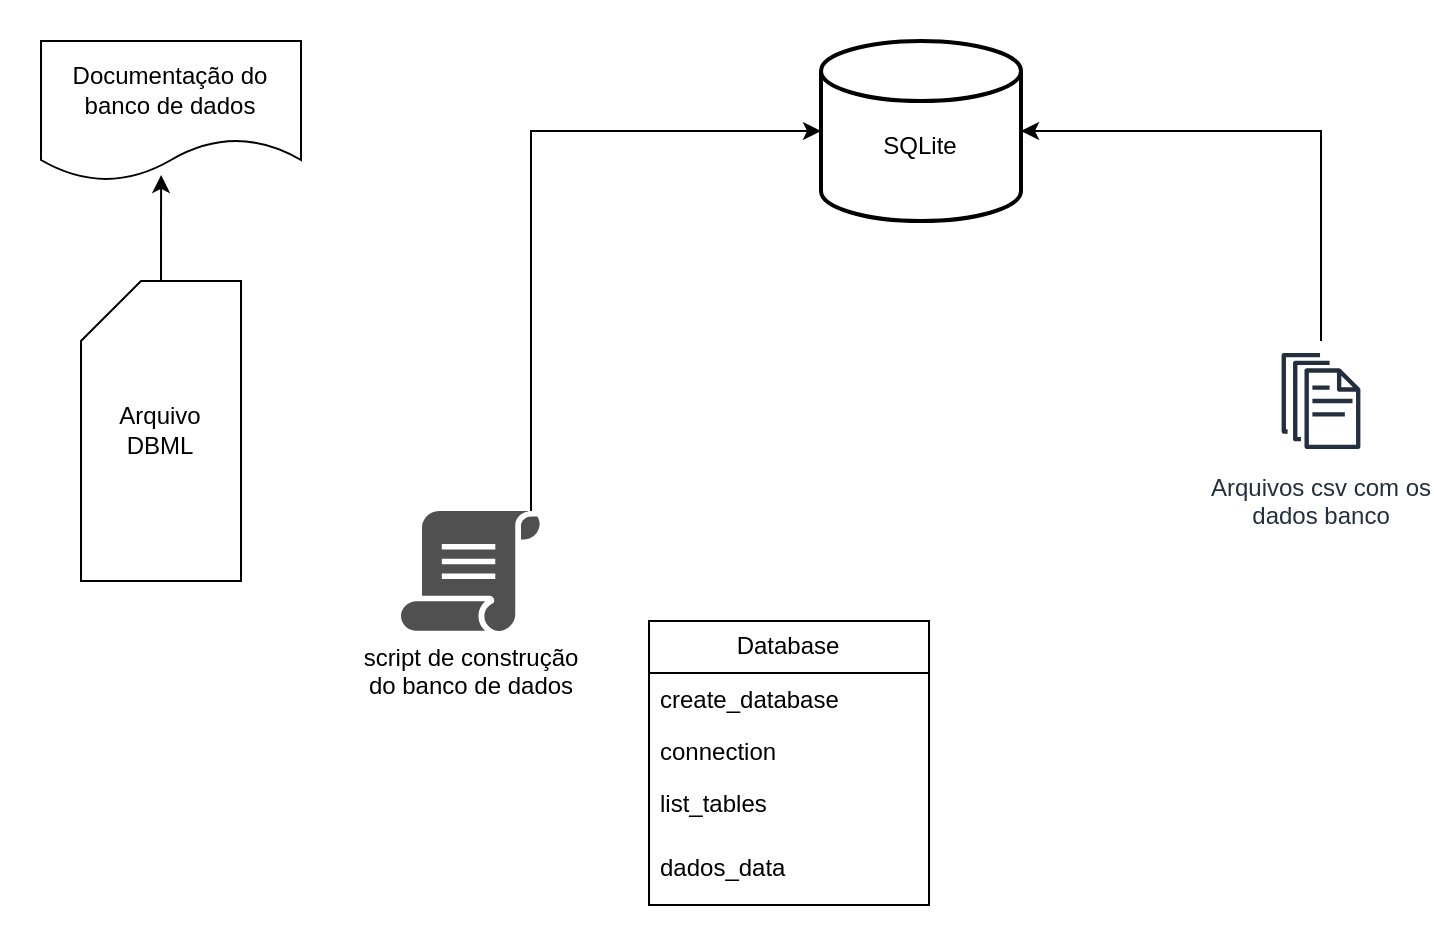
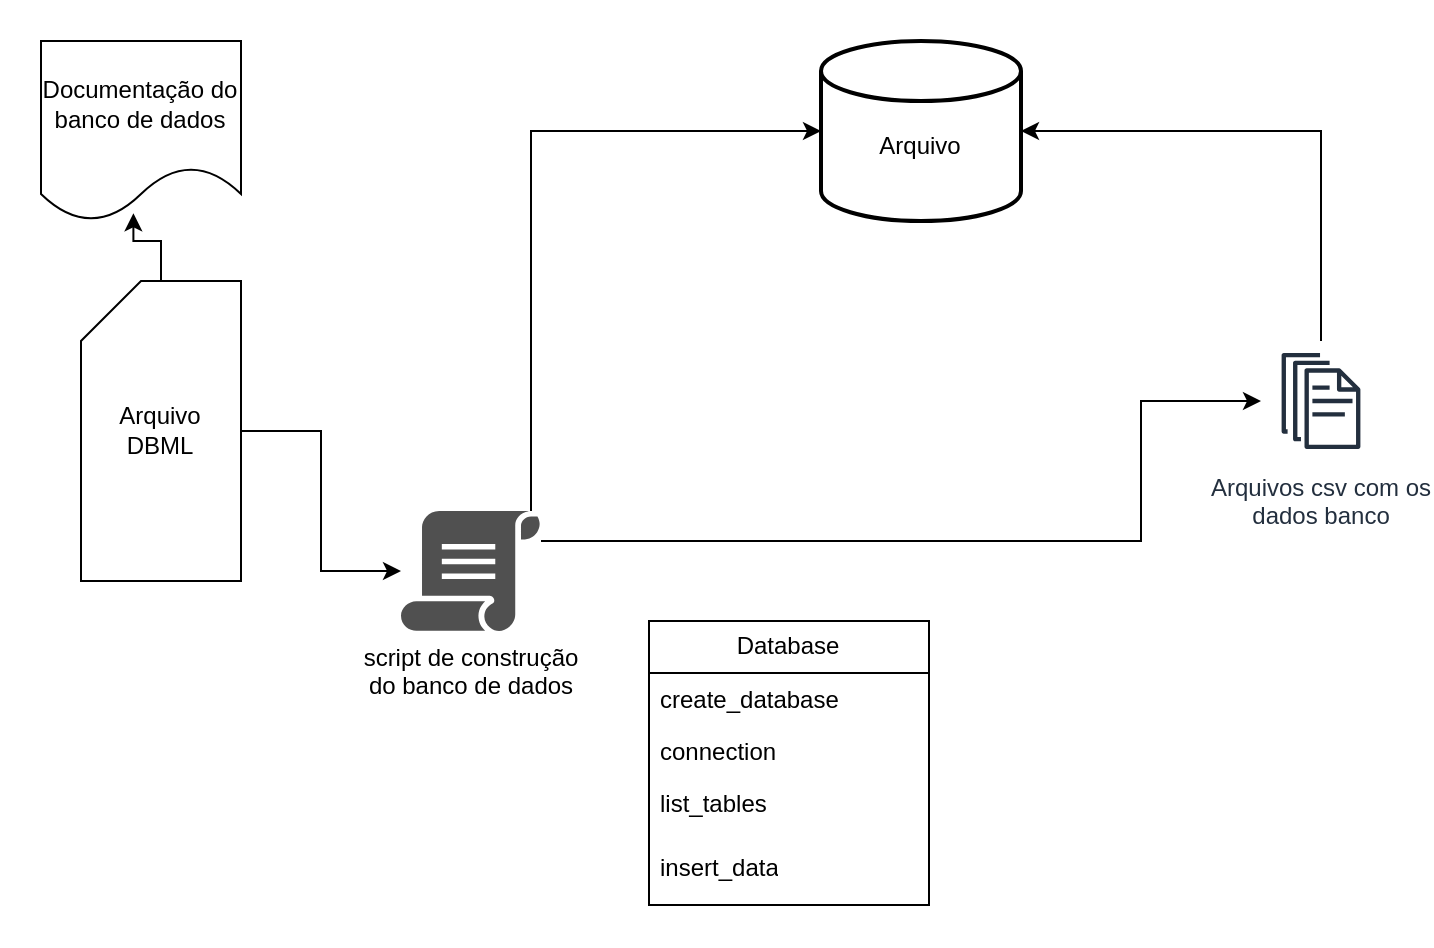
- <mxCell id="9" value="Documentação do banco de dados" style="shape=document;whiteSpace=wrap;html=1;boundedLbl=1;" vertex="1" parent="1"><mxGeometry x="20" y="20" width="130" height="70" as="geometry" /></mxCell>
+ <mxCell id="9" value="Documentação do banco de dados" style="shape=document;whiteSpace=wrap;html=1;boundedLbl=1;" vertex="1" parent="1"><mxGeometry x="20" y="20" width="100" height="90" as="geometry" /></mxCell>
- <mxCell id="5" value="&lt;br&gt;SQLite" style="strokeWidth=2;html=1;shape=mxgraph.flowchart.database;whiteSpace=wrap;" vertex="1" parent="1"><mxGeometry x="410" y="20" width="100" height="90" as="geometry" /></mxCell>
+ <mxCell id="5" value="&lt;br&gt;Arquivo" style="strokeWidth=2;html=1;shape=mxgraph.flowchart.database;whiteSpace=wrap;" vertex="1" parent="1"><mxGeometry x="410" y="20" width="100" height="90" as="geometry" /></mxCell>
+ <mxCell id="2" style="edgeStyle=orthogonalEdgeStyle;rounded=0;orthogonalLoop=1;jettySize=auto;html=1;" edge="1" parent="1" source="4" target="8"><mxGeometry relative="1" as="geometry" /></mxCell>
+ <mxCell id="7" style="edgeStyle=orthogonalEdgeStyle;rounded=0;orthogonalLoop=1;jettySize=auto;html=1;" edge="1" parent="1" source="8" target="11"><mxGeometry relative="1" as="geometry"><Array as="points"><mxPoint x="570" y="270" /><mxPoint x="570" y="200" /></Array></mxGeometry></mxCell>
- <mxCell id="16" value="dados_data" style="text;strokeColor=none;fillColor=none;align=left;verticalAlign=top;spacingLeft=4;spacingRight=4;overflow=hidden;rotatable=0;points=[[0,0.5],[1,0.5]];portConstraint=eastwest;whiteSpace=wrap;html=1;" vertex="1" parent="12"><mxGeometry y="110" width="140" height="32" as="geometry" /></mxCell>
+ <mxCell id="16" value="insert_data" style="text;strokeColor=none;fillColor=none;align=left;verticalAlign=top;spacingLeft=4;spacingRight=4;overflow=hidden;rotatable=0;points=[[0,0.5],[1,0.5]];portConstraint=eastwest;whiteSpace=wrap;html=1;" vertex="1" parent="12"><mxGeometry y="110" width="140" height="32" as="geometry" /></mxCell>
